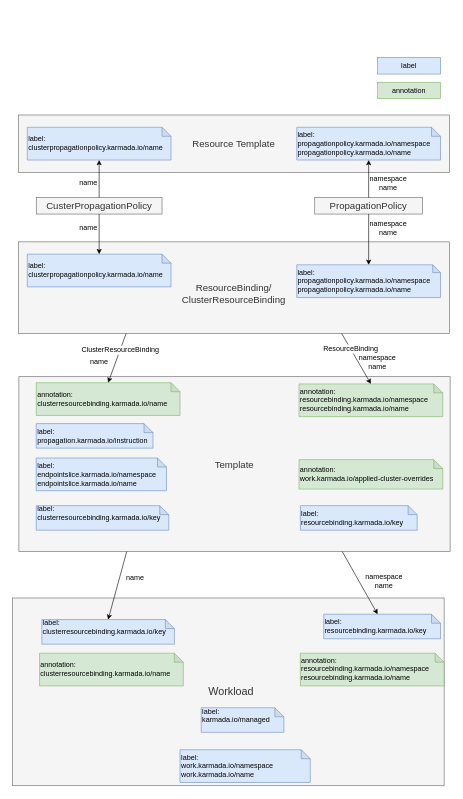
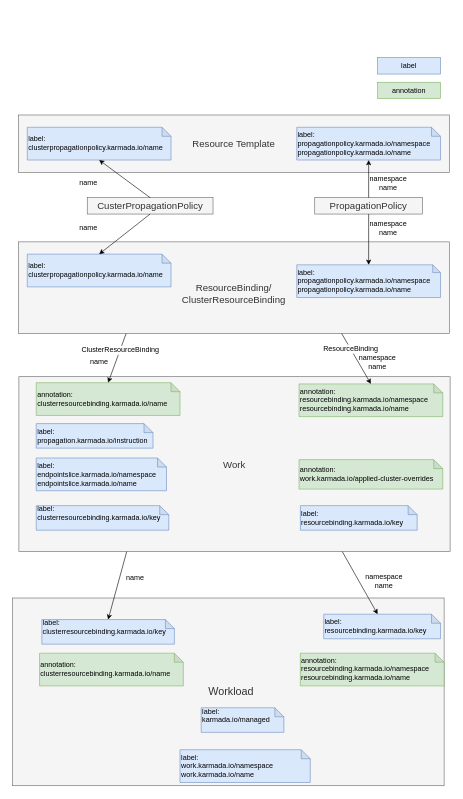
- <mxCell id="8" value="&lt;font style=&quot;font-size: 16px&quot;&gt;CusterPropagationPolicy&lt;/font&gt;" style="rounded=0;whiteSpace=wrap;html=1;fillColor=#f5f5f5;strokeColor=#666666;fontColor=#333333;" parent="1" vertex="1"><mxGeometry x="59.958" y="328.477" width="209.708" height="27.299" as="geometry" /></mxCell>
+ <mxCell id="8" value="&lt;font style=&quot;font-size: 16px&quot;&gt;CusterPropagationPolicy&lt;/font&gt;" style="rounded=0;whiteSpace=wrap;html=1;fillColor=#f5f5f5;strokeColor=#666666;fontColor=#333333;" parent="1" vertex="1"><mxGeometry x="144.958" y="328.477" width="209.708" height="27.299" as="geometry" /></mxCell>
- <mxCell id="14" value="&lt;font style=&quot;font-size: 16px&quot;&gt;Template&lt;/font&gt;" style="rounded=0;whiteSpace=wrap;html=1;align=center;labelPosition=center;verticalLabelPosition=middle;verticalAlign=middle;fillColor=#f5f5f5;strokeColor=#666666;fontColor=#333333;" parent="1" vertex="1"><mxGeometry x="31" y="627" width="719" height="291.7" as="geometry" /></mxCell>
+ <mxCell id="14" value="&lt;font style=&quot;font-size: 16px&quot;&gt;Work&lt;/font&gt;" style="rounded=0;whiteSpace=wrap;html=1;align=center;labelPosition=center;verticalLabelPosition=middle;verticalAlign=middle;fillColor=#f5f5f5;strokeColor=#666666;fontColor=#333333;" parent="1" vertex="1"><mxGeometry x="31" y="627" width="719" height="291.7" as="geometry" /></mxCell>
